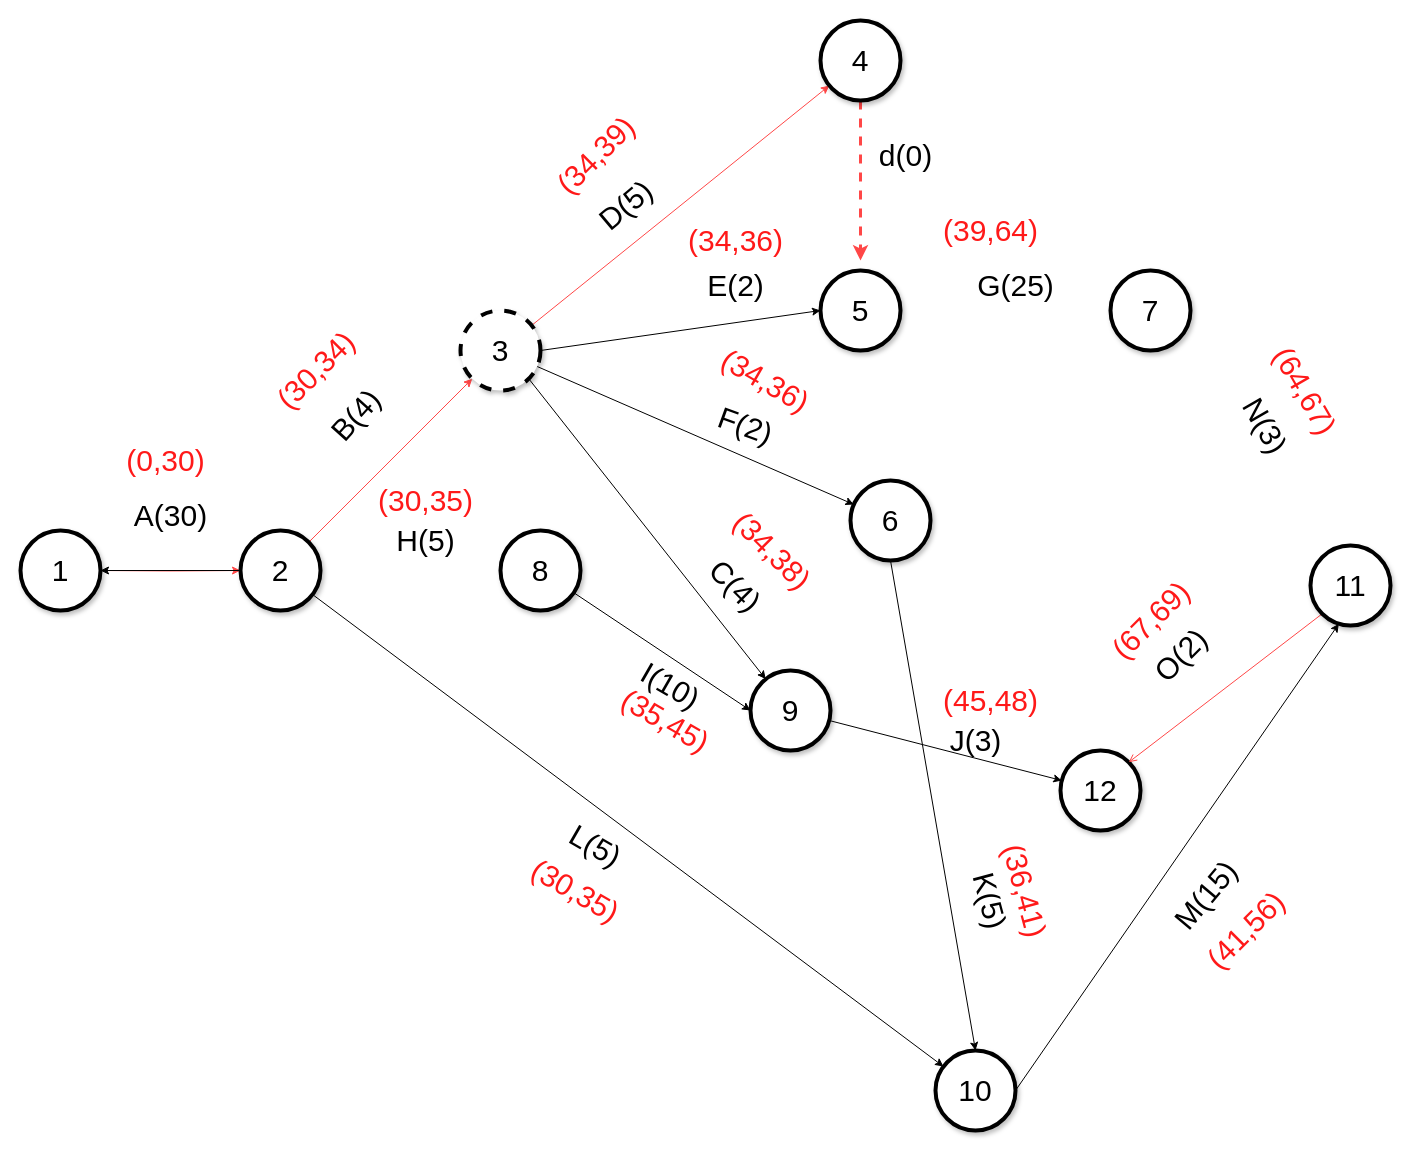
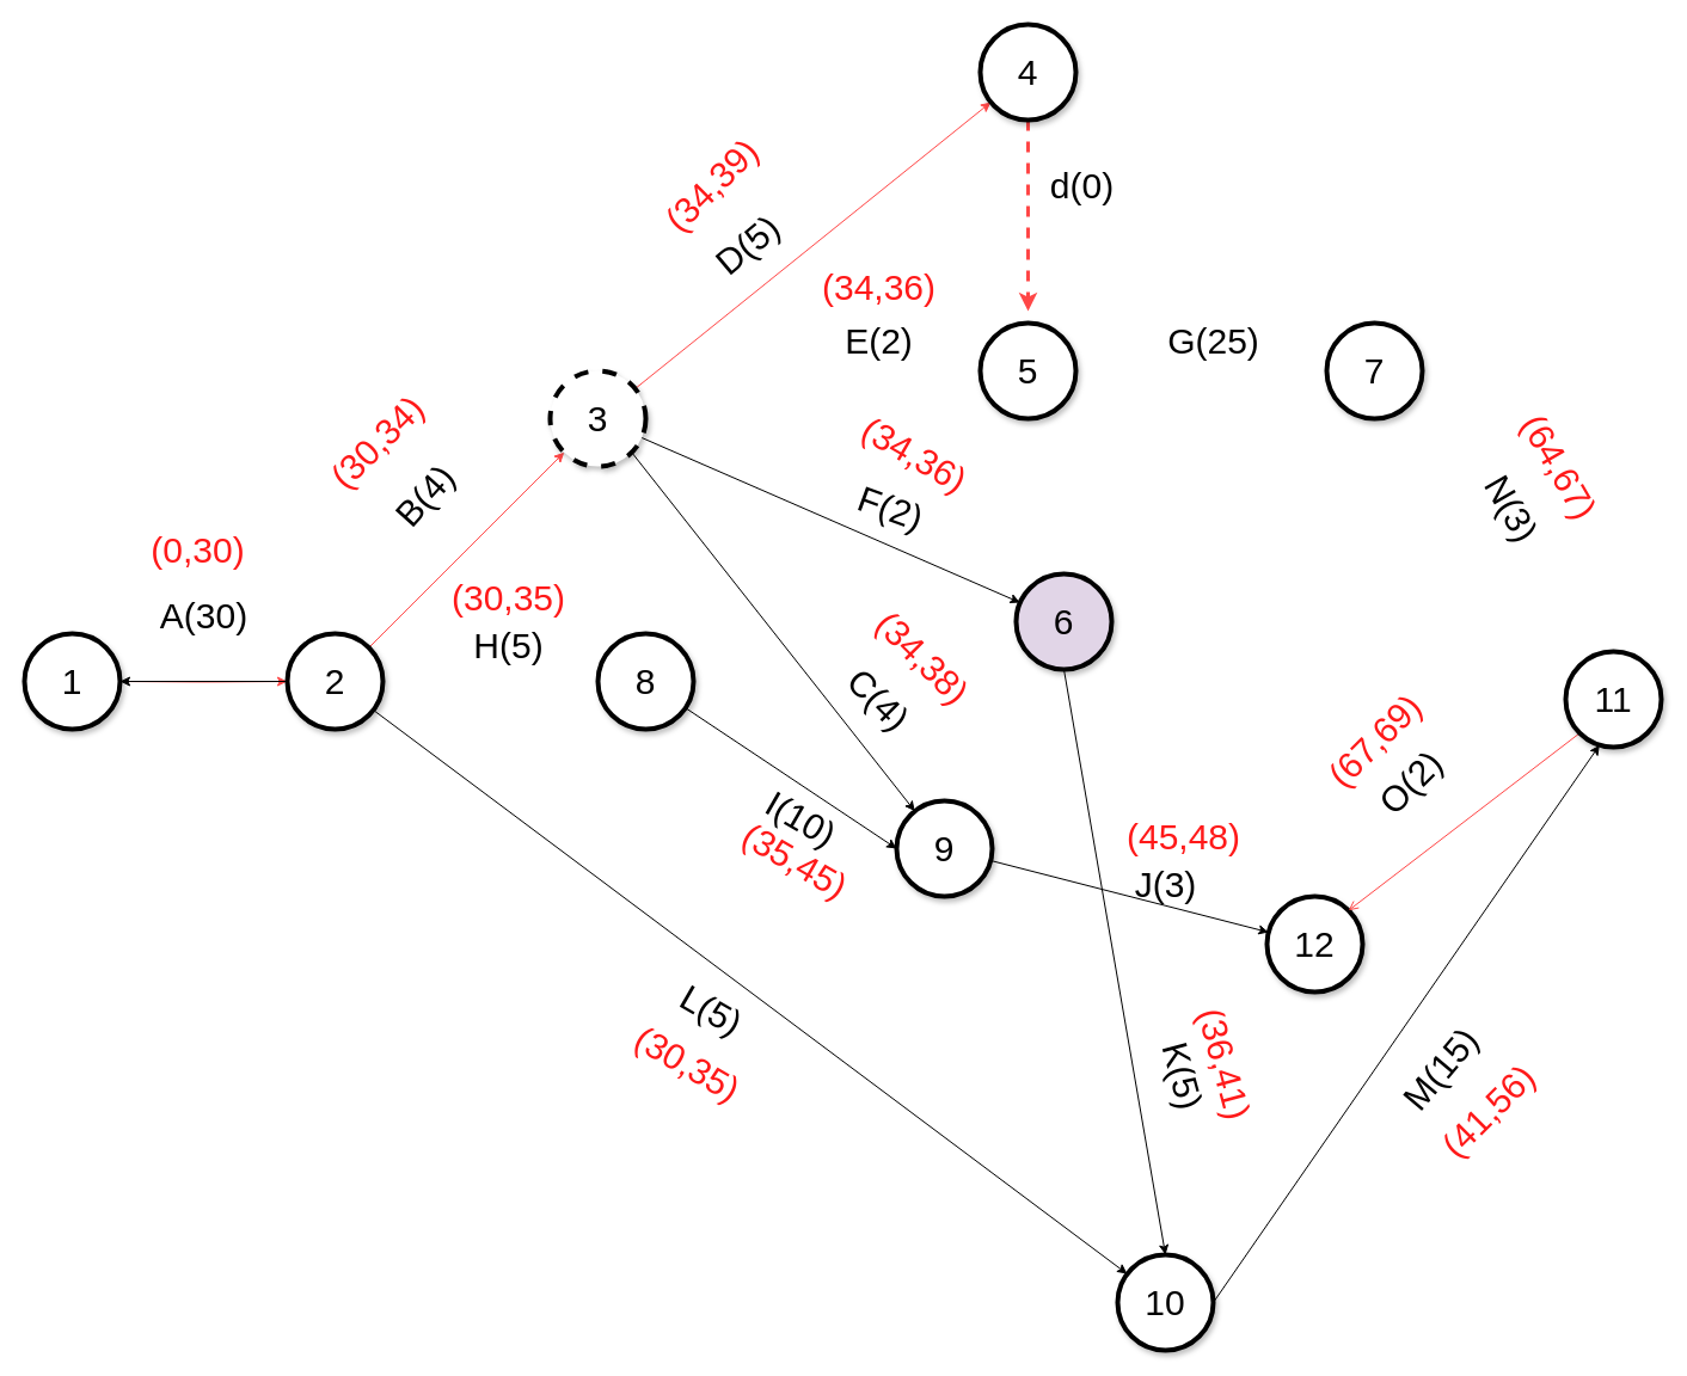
- <mxCell id="48" value="(39,64)" style="text;html=1;align=center;verticalAlign=middle;resizable=0;points=[];autosize=1;strokeColor=none;fontSize=30;fontColor=#FF1919;" vertex="1" parent="1"><mxGeometry x="935" y="210" width="110" height="40" as="geometry" /></mxCell>
- <mxCell id="13" style="edgeStyle=none;orthogonalLoop=1;jettySize=auto;html=1;exitX=1;exitY=0.5;exitDx=0;exitDy=0;entryX=0;entryY=0.5;entryDx=0;entryDy=0;" edge="1" parent="1" source="14" target="17"><mxGeometry relative="1" as="geometry" /></mxCell>
- <mxCell id="20" value="6" style="ellipse;whiteSpace=wrap;html=1;shadow=1;strokeWidth=4;fontSize=30;align=center;" vertex="1" parent="1"><mxGeometry x="850" y="480" width="80" height="80" as="geometry" /></mxCell>
+ <mxCell id="20" value="6" style="ellipse;whiteSpace=wrap;html=1;shadow=1;strokeWidth=4;fontSize=30;align=center;fillColor=#e1d5e7;" vertex="1" parent="1"><mxGeometry x="850" y="480" width="80" height="80" as="geometry" /></mxCell>
